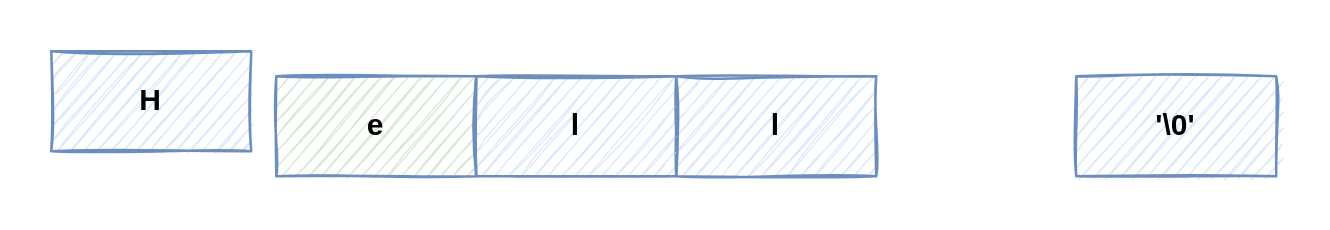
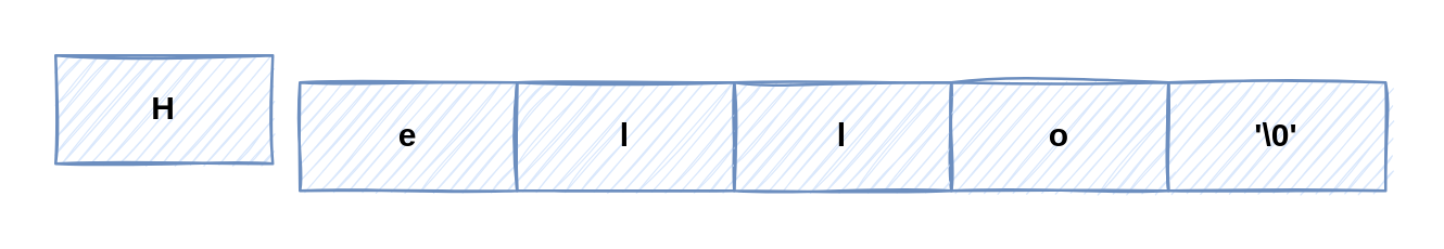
- <mxCell id="5" value="&lt;b&gt;e&lt;/b&gt;" style="rounded=0;whiteSpace=wrap;html=1;shadow=0;sketch=1;fillColor=#d5e8d4;strokeColor=#6c8ebf;" vertex="1" parent="1"><mxGeometry x="110" y="30" width="80" height="40" as="geometry" /></mxCell>
+ <mxCell id="5" value="&lt;b&gt;e&lt;/b&gt;" style="rounded=0;whiteSpace=wrap;html=1;shadow=0;sketch=1;fillColor=#dae8fc;strokeColor=#6c8ebf;" vertex="1" parent="1"><mxGeometry x="110" y="30" width="80" height="40" as="geometry" /></mxCell>
+ <mxCell id="2" value="&lt;b&gt;o&lt;/b&gt;" style="rounded=0;whiteSpace=wrap;html=1;shadow=0;sketch=1;fillColor=#dae8fc;strokeColor=#6c8ebf;" parent="1" vertex="1"><mxGeometry x="350" y="30" width="80" height="40" as="geometry" /></mxCell>
